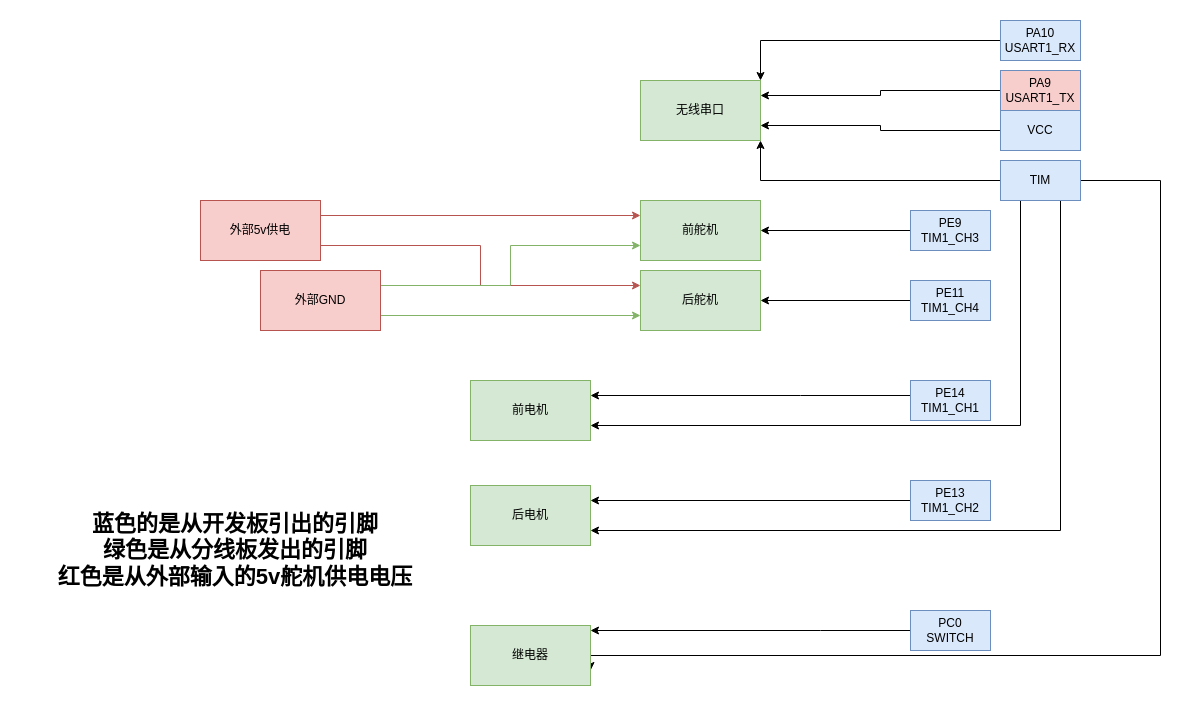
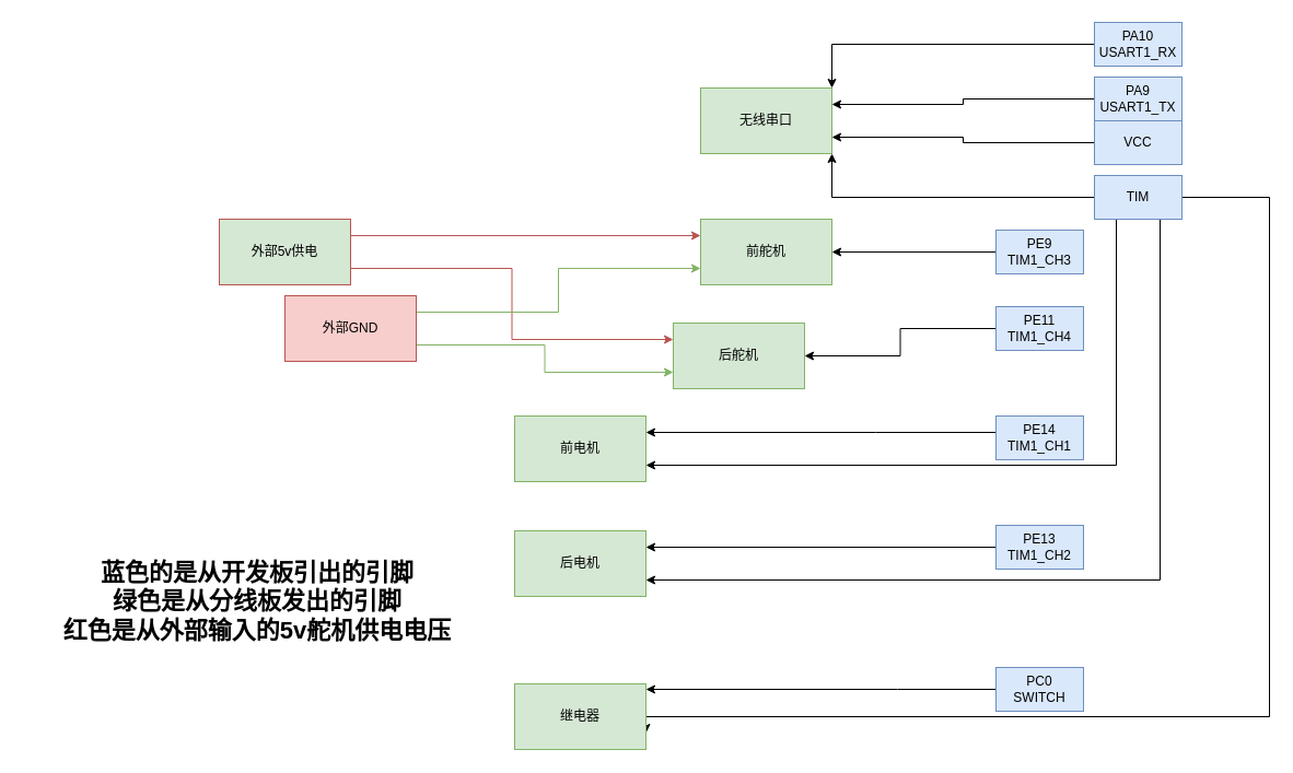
- <mxCell id="20" value="PA9&lt;br&gt;USART1_TX" style="rounded=0;whiteSpace=wrap;html=1;fillColor=#f8cecc;strokeColor=#6c8ebf;" parent="1" vertex="1"><mxGeometry x="1000" y="70" width="80" height="40" as="geometry" /></mxCell>
+ <mxCell id="20" value="PA9&lt;br&gt;USART1_TX" style="rounded=0;whiteSpace=wrap;html=1;fillColor=#dae8fc;strokeColor=#6c8ebf;" parent="1" vertex="1"><mxGeometry x="1000" y="70" width="80" height="40" as="geometry" /></mxCell>
- <mxCell id="31" value="外部5v供电" style="rounded=0;whiteSpace=wrap;html=1;fillColor=#f8cecc;strokeColor=#b85450;" parent="1" vertex="1"><mxGeometry x="200" y="200" width="120" height="60" as="geometry" /></mxCell>
+ <mxCell id="31" value="外部5v供电" style="rounded=0;whiteSpace=wrap;html=1;fillColor=#d5e8d4;strokeColor=#b85450;" parent="1" vertex="1"><mxGeometry x="200" y="200" width="120" height="60" as="geometry" /></mxCell>
- <mxCell id="26" value="后舵机" style="rounded=0;whiteSpace=wrap;html=1;fillColor=#d5e8d4;strokeColor=#82b366;" parent="1" vertex="1"><mxGeometry x="640" y="270" width="120" height="60" as="geometry" /></mxCell>
+ <mxCell id="26" value="后舵机" style="rounded=0;whiteSpace=wrap;html=1;fillColor=#d5e8d4;strokeColor=#82b366;" parent="1" vertex="1"><mxGeometry x="615" y="295" width="120" height="60" as="geometry" /></mxCell>
